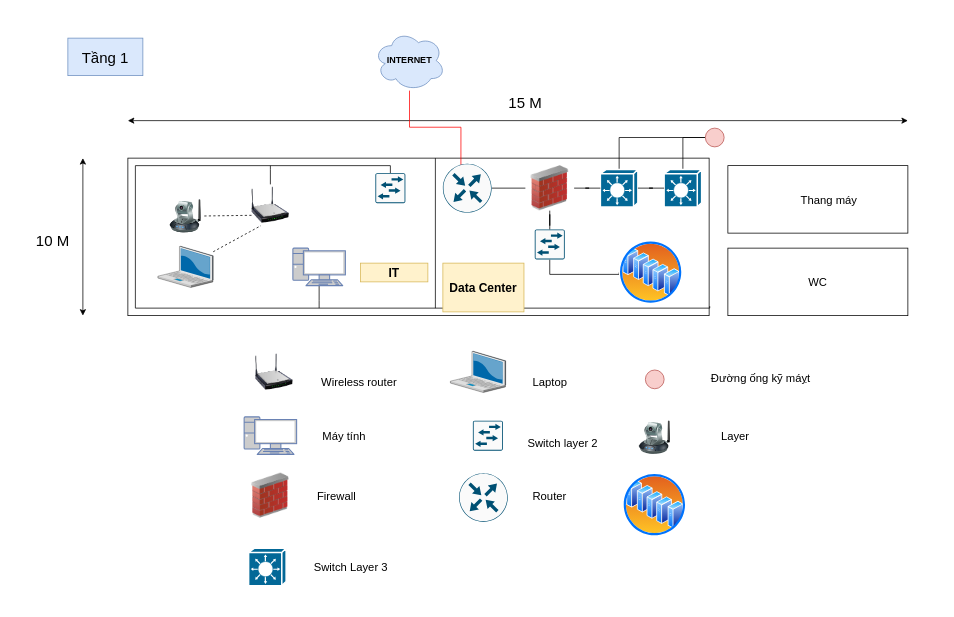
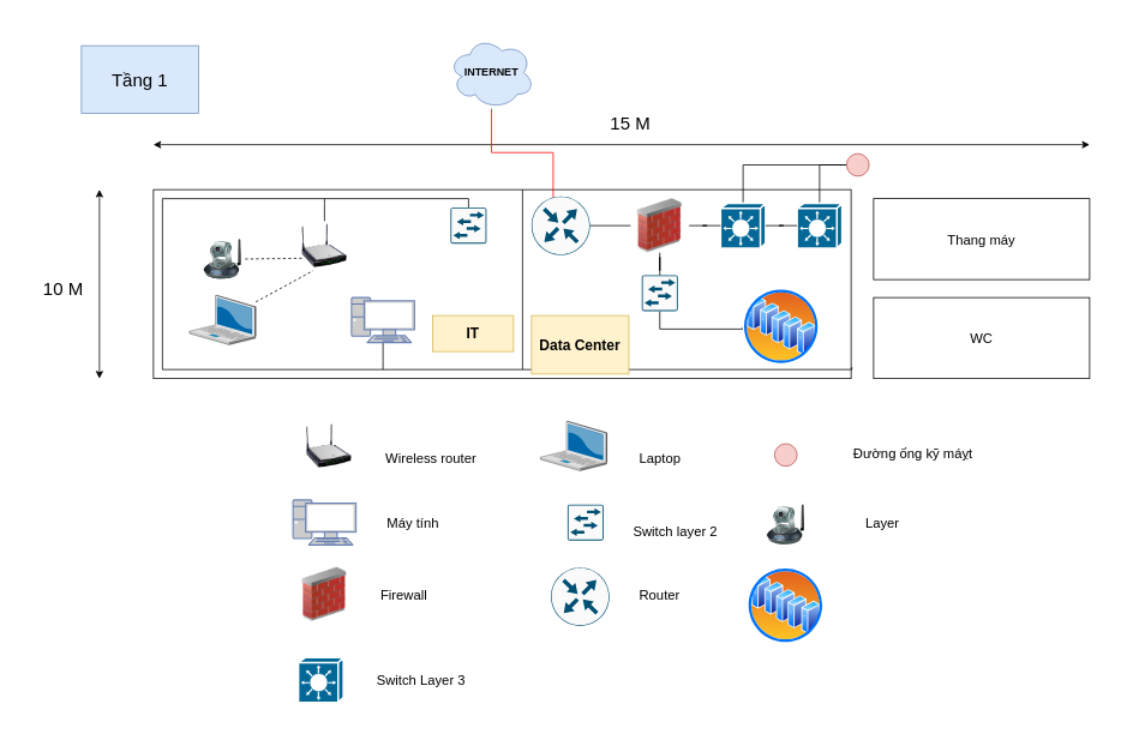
- <mxCell id="11" value="&lt;font style=&quot;font-size: 20px;&quot;&gt;Tầng 1&lt;/font&gt;" style="text;html=1;strokeColor=#6c8ebf;fillColor=#dae8fc;align=center;verticalAlign=middle;whiteSpace=wrap;rounded=0;" parent="1" vertex="1"><mxGeometry x="90" y="50" width="100" height="50" as="geometry" /></mxCell>
+ <mxCell id="11" value="&lt;font style=&quot;font-size: 20px;&quot;&gt;Tầng 1&lt;/font&gt;" style="text;html=1;strokeColor=#6c8ebf;fillColor=#dae8fc;align=center;verticalAlign=middle;whiteSpace=wrap;rounded=0;" parent="1" vertex="1"><mxGeometry x="90" y="50" width="130" height="75" as="geometry" /></mxCell>
- <mxCell id="9" value="&lt;font style=&quot;font-size: 15px;&quot;&gt;Thang máy&lt;/font&gt;" style="text;html=1;strokeColor=none;fillColor=none;align=center;verticalAlign=middle;whiteSpace=wrap;rounded=0;" parent="1" vertex="1"><mxGeometry x="1005" y="250" width="200" height="30" as="geometry" /></mxCell>
+ <mxCell id="9" value="&lt;font style=&quot;font-size: 15px;&quot;&gt;Thang máy&lt;/font&gt;" style="text;html=1;strokeColor=none;fillColor=none;align=center;verticalAlign=middle;whiteSpace=wrap;rounded=0;" parent="1" vertex="1"><mxGeometry x="990" y="250" width="200" height="30" as="geometry" /></mxCell>
- <mxCell id="42" value="&lt;b&gt;&lt;font style=&quot;font-size: 16px;&quot;&gt;IT&lt;/font&gt;&lt;/b&gt;" style="text;html=1;strokeColor=#d6b656;fillColor=#fff2cc;align=center;verticalAlign=middle;whiteSpace=wrap;rounded=0;" parent="1" vertex="1"><mxGeometry x="480" y="350" width="90" height="25" as="geometry" /></mxCell>
+ <mxCell id="42" value="&lt;b&gt;&lt;font style=&quot;font-size: 16px;&quot;&gt;IT&lt;/font&gt;&lt;/b&gt;" style="text;html=1;strokeColor=#d6b656;fillColor=#fff2cc;align=center;verticalAlign=middle;whiteSpace=wrap;rounded=0;" parent="1" vertex="1"><mxGeometry x="480" y="350" width="90" height="40" as="geometry" /></mxCell>
